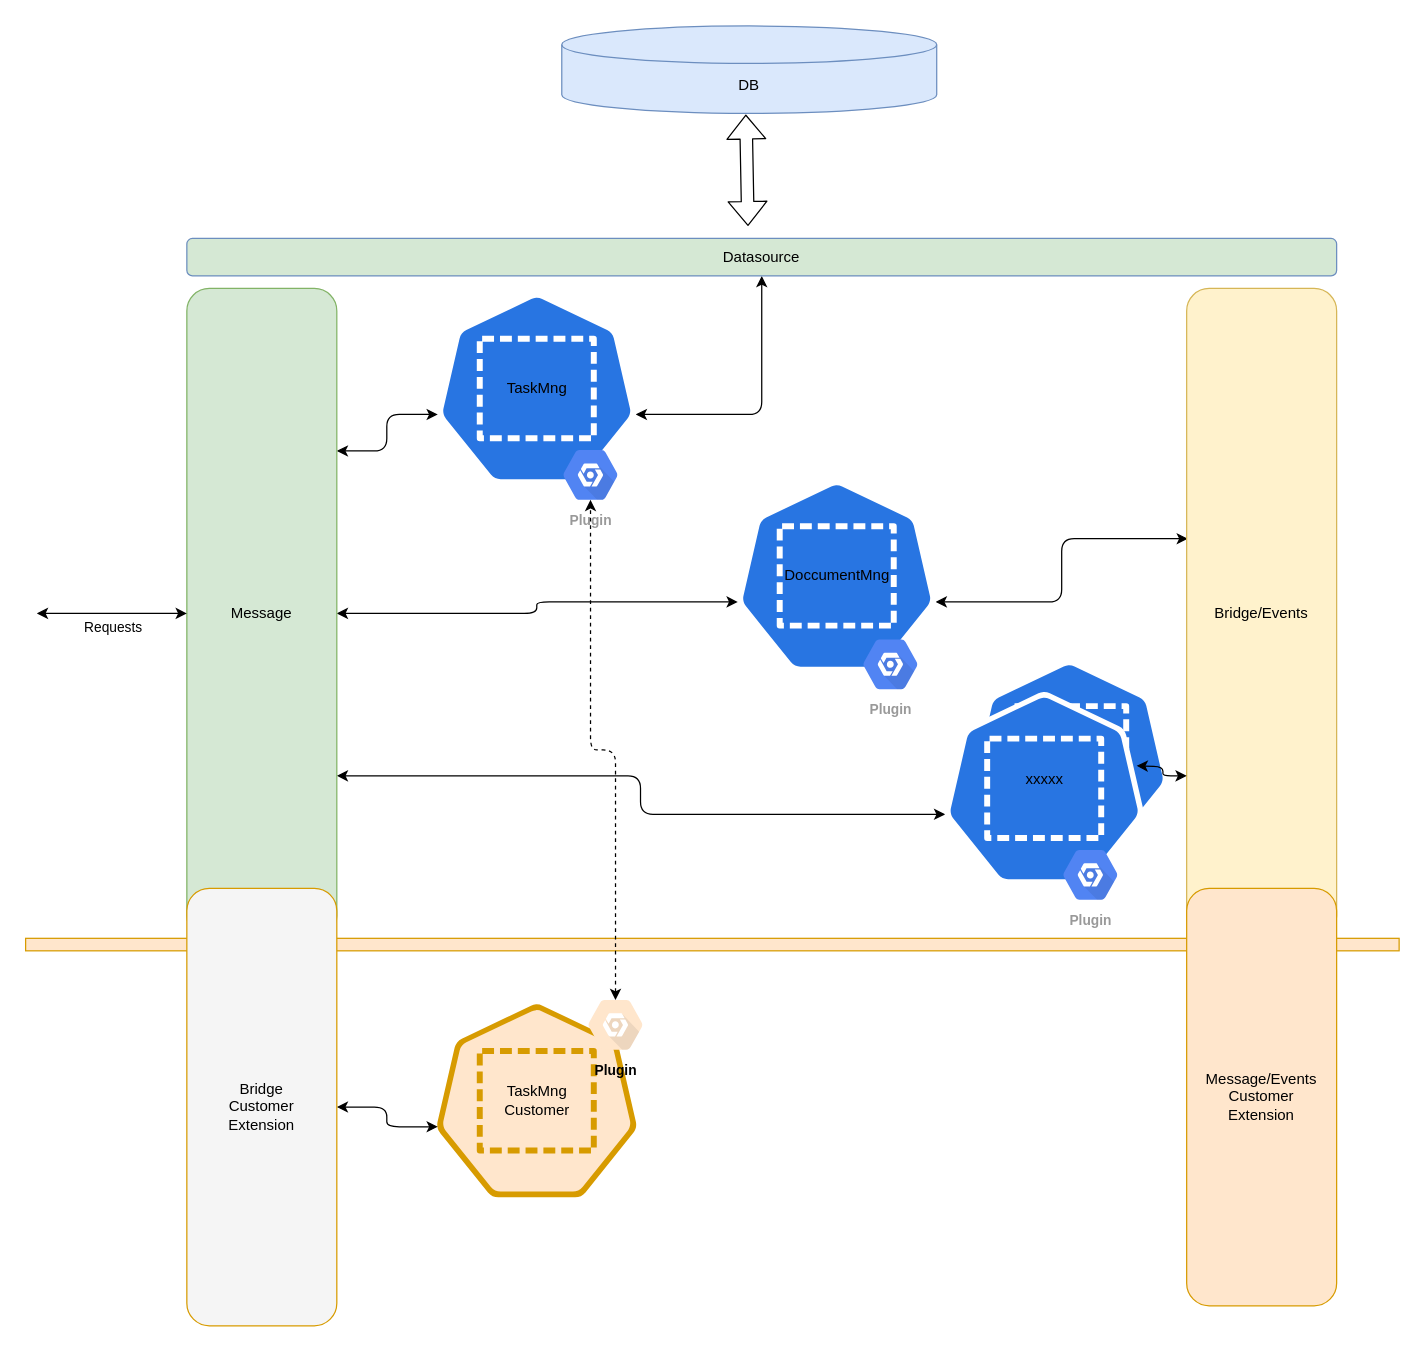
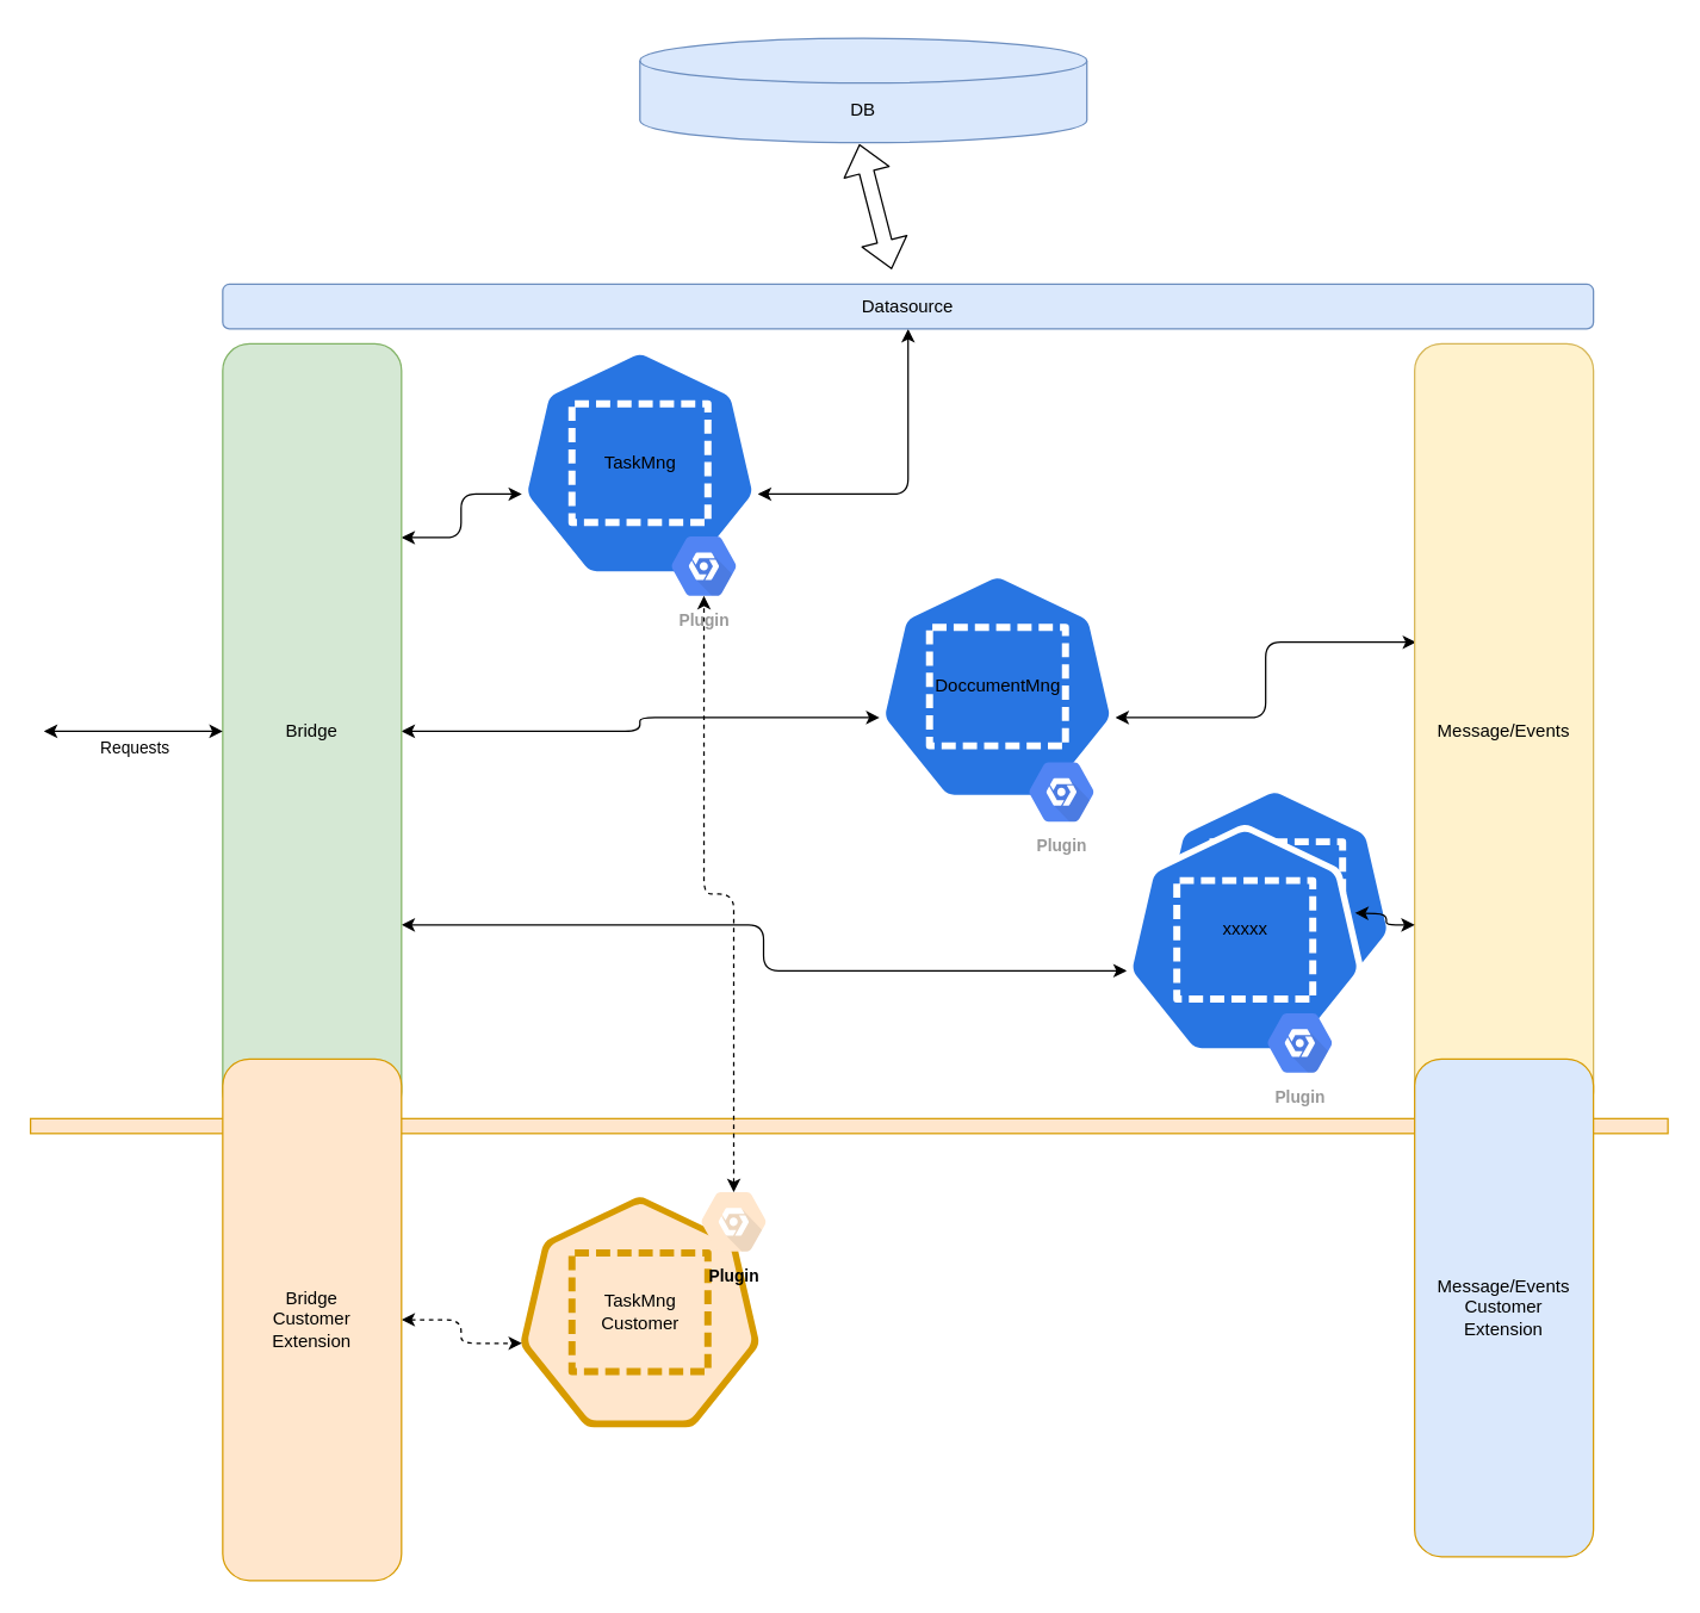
- <mxCell id="26" value="DB" style="shape=cylinder3;whiteSpace=wrap;html=1;boundedLbl=1;backgroundOutline=1;size=15;fillColor=#dae8fc;strokeColor=#6c8ebf;" vertex="1" parent="1"><mxGeometry x="449" y="20" width="300" height="70" as="geometry" /></mxCell>
+ <mxCell id="26" value="DB" style="shape=cylinder3;whiteSpace=wrap;html=1;boundedLbl=1;backgroundOutline=1;size=15;fillColor=#dae8fc;strokeColor=#6c8ebf;" vertex="1" parent="1"><mxGeometry x="429" y="25" width="300" height="70" as="geometry" /></mxCell>
- <mxCell id="28" value="Datasource" style="rounded=1;whiteSpace=wrap;html=1;fillColor=#d5e8d4;strokeColor=#6c8ebf;" vertex="1" parent="1"><mxGeometry x="149" width="920" height="30" as="geometry" y="190" /></mxCell>
+ <mxCell id="28" value="Datasource" style="rounded=1;whiteSpace=wrap;html=1;fillColor=#dae8fc;strokeColor=#6c8ebf;" vertex="1" parent="1"><mxGeometry x="149" width="920" height="30" as="geometry" y="190" /></mxCell>
- <mxCell id="10" value="Message" style="rounded=1;whiteSpace=wrap;html=1;fillColor=#d5e8d4;strokeColor=#82b366;" vertex="1" parent="1"><mxGeometry x="149" y="230" width="120" height="520" as="geometry" /></mxCell>
+ <mxCell id="10" value="Bridge" style="rounded=1;whiteSpace=wrap;html=1;fillColor=#d5e8d4;strokeColor=#82b366;" vertex="1" parent="1"><mxGeometry x="149" y="230" width="120" height="520" as="geometry" /></mxCell>
- <mxCell id="13" value="Bridge/Events" style="rounded=1;whiteSpace=wrap;html=1;fillColor=#fff2cc;strokeColor=#d6b656;" vertex="1" parent="1"><mxGeometry x="949" y="230" width="120" height="520" as="geometry" /></mxCell>
+ <mxCell id="13" value="Message/Events" style="rounded=1;whiteSpace=wrap;html=1;fillColor=#fff2cc;strokeColor=#d6b656;" vertex="1" parent="1"><mxGeometry x="949" y="230" width="120" height="520" as="geometry" /></mxCell>
- <mxCell id="25" value="&lt;div&gt;Message/Events&lt;/div&gt;&lt;div&gt;Customer &lt;br&gt;&lt;/div&gt;&lt;div&gt;Extension&lt;br&gt;&lt;/div&gt;" style="rounded=1;whiteSpace=wrap;html=1;fillColor=#ffe6cc;strokeColor=#d79b00;" vertex="1" parent="1"><mxGeometry x="949" y="710" width="120" height="334" as="geometry" /></mxCell>
+ <mxCell id="25" value="&lt;div&gt;Message/Events&lt;/div&gt;&lt;div&gt;Customer &lt;br&gt;&lt;/div&gt;&lt;div&gt;Extension&lt;br&gt;&lt;/div&gt;" style="rounded=1;whiteSpace=wrap;html=1;fillColor=#dae8fc;strokeColor=#d79b00;" vertex="1" parent="1"><mxGeometry x="949" y="710" width="120" height="334" as="geometry" /></mxCell>
- <mxCell id="24" value="&lt;div&gt;Bridge &lt;br&gt;&lt;/div&gt;&lt;div&gt;Customer &lt;br&gt;&lt;/div&gt;&lt;div&gt;Extension&lt;/div&gt;" style="rounded=1;whiteSpace=wrap;html=1;fillColor=#f5f5f5;strokeColor=#d79b00;" vertex="1" parent="1"><mxGeometry x="149" y="710" width="120" height="350" as="geometry" /></mxCell>
+ <mxCell id="24" value="&lt;div&gt;Bridge &lt;br&gt;&lt;/div&gt;&lt;div&gt;Customer &lt;br&gt;&lt;/div&gt;&lt;div&gt;Extension&lt;/div&gt;" style="rounded=1;whiteSpace=wrap;html=1;fillColor=#ffe6cc;strokeColor=#d79b00;" vertex="1" parent="1"><mxGeometry x="149" y="710" width="120" height="350" as="geometry" /></mxCell>
- <mxCell id="23" style="edgeStyle=orthogonalEdgeStyle;rounded=1;orthogonalLoop=1;jettySize=auto;html=1;exitX=1;exitY=0.5;exitDx=0;exitDy=0;entryX=0.005;entryY=0.63;entryDx=0;entryDy=0;entryPerimeter=0;startArrow=classic;startFill=1;" edge="1" parent="1" source="24" target="20"><mxGeometry relative="1" as="geometry" /></mxCell>
+ <mxCell id="23" style="edgeStyle=orthogonalEdgeStyle;rounded=1;orthogonalLoop=1;jettySize=auto;html=1;exitX=1;exitY=0.5;exitDx=0;exitDy=0;entryX=0.005;entryY=0.63;entryDx=0;entryDy=0;entryPerimeter=0;startArrow=classic;startFill=1;dashed=1;" edge="1" parent="1" source="24" target="20"><mxGeometry relative="1" as="geometry" /></mxCell>
